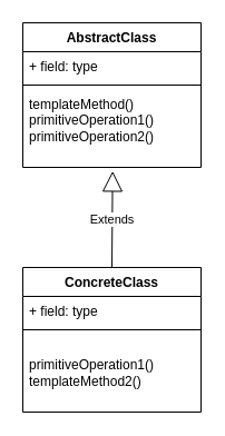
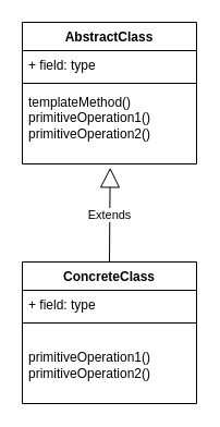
- <mxCell id="10" value="&lt;br&gt;primitiveOperation1()&lt;br&gt;templateMethod2()" style="text;strokeColor=none;fillColor=none;align=left;verticalAlign=top;spacingLeft=4;spacingRight=4;overflow=hidden;rotatable=0;points=[[0,0.5],[1,0.5]];portConstraint=eastwest;whiteSpace=wrap;html=1;" vertex="1" parent="6"><mxGeometry y="60" width="160" height="70" as="geometry" /></mxCell>
+ <mxCell id="10" value="&lt;br&gt;primitiveOperation1()&lt;br&gt;primitiveOperation2()" style="text;strokeColor=none;fillColor=none;align=left;verticalAlign=top;spacingLeft=4;spacingRight=4;overflow=hidden;rotatable=0;points=[[0,0.5],[1,0.5]];portConstraint=eastwest;whiteSpace=wrap;html=1;" vertex="1" parent="6"><mxGeometry y="60" width="160" height="70" as="geometry" /></mxCell>
